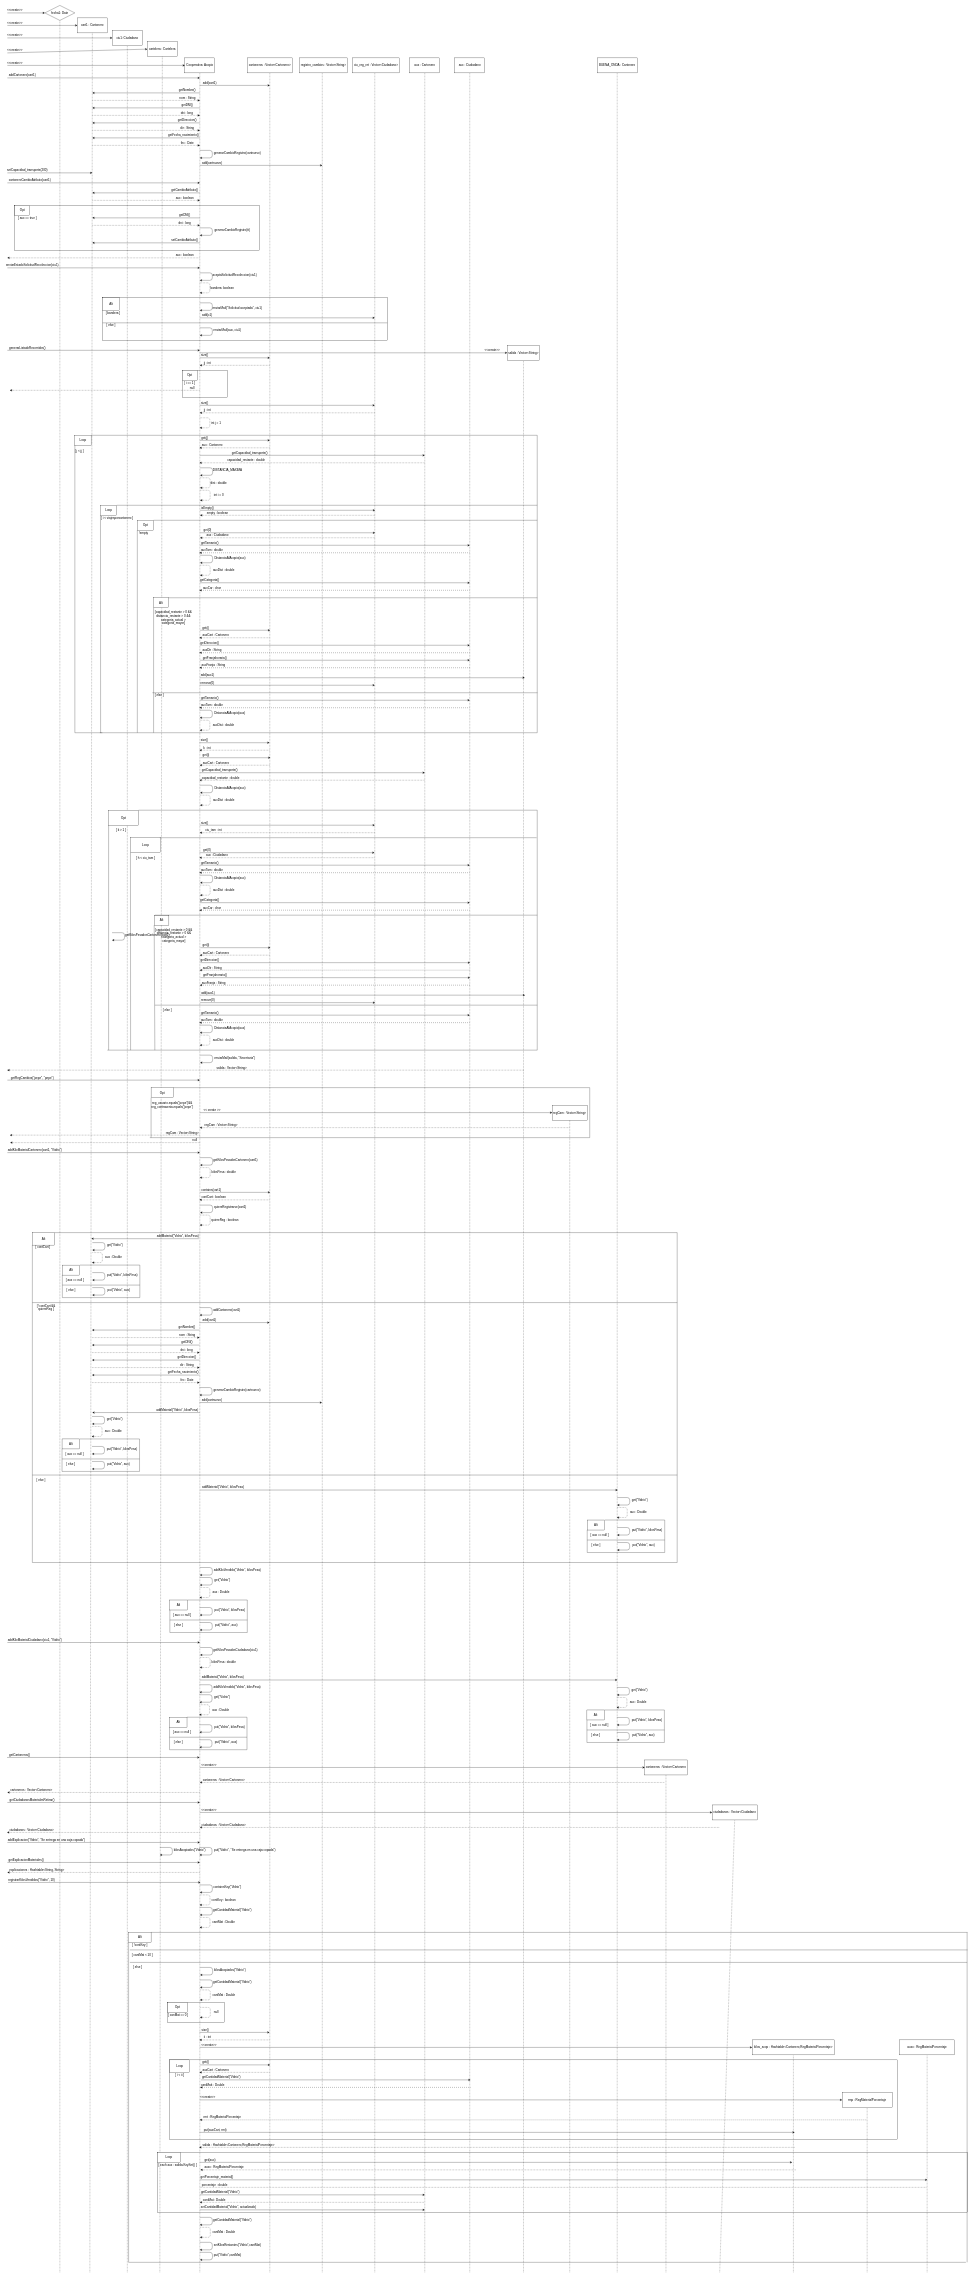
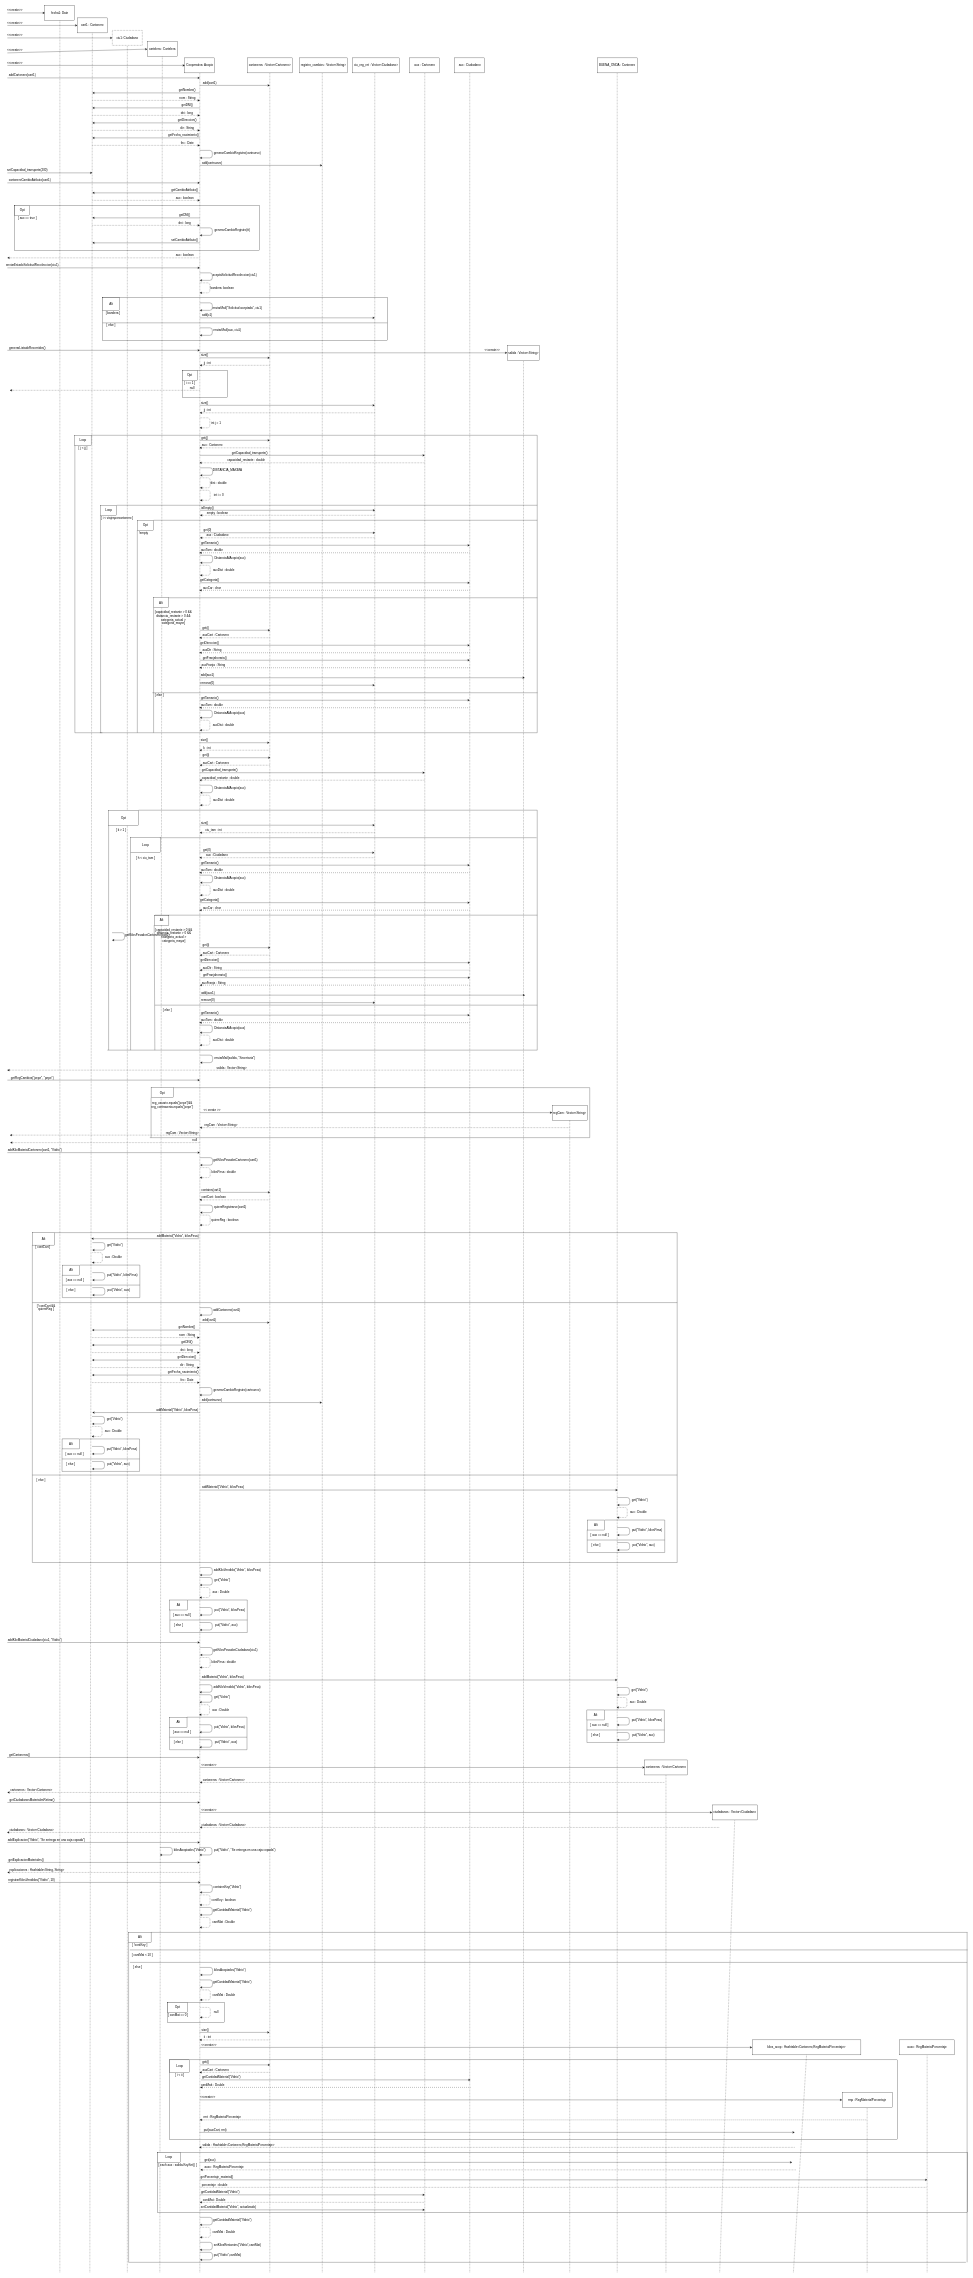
- <mxCell id="8" value="fecha1: Date" style="rhombus;whiteSpace=wrap;html=1;" vertex="1" parent="1"><mxGeometry x="179" y="20" width="120" height="60" as="geometry" /></mxCell>
+ <mxCell id="8" value="fecha1: Date" style="rounded=0;whiteSpace=wrap;html=1;" vertex="1" parent="1"><mxGeometry x="179" y="20" width="120" height="60" as="geometry" /></mxCell>
- <mxCell id="15" value="ciu1: Ciudadano" style="rounded=0;whiteSpace=wrap;html=1;" vertex="1" parent="1"><mxGeometry x="449" y="120" width="120" height="60" as="geometry" /></mxCell>
+ <mxCell id="15" value="ciu1: Ciudadano" style="rounded=0;whiteSpace=wrap;html=1;dashed=1;" vertex="1" parent="1"><mxGeometry x="449" y="120" width="120" height="60" as="geometry" /></mxCell>
- <mxCell id="123" value="[ j &amp;lt; jj ]" style="text;html=1;strokeColor=none;fillColor=none;align=center;verticalAlign=middle;whiteSpace=wrap;rounded=0;" vertex="1" parent="1"><mxGeometry x="296.5" y="1795" width="40" height="20" as="geometry" /></mxCell>
+ <mxCell id="123" value="[ j &amp;lt; jj ]" style="text;html=1;strokeColor=none;fillColor=none;align=center;verticalAlign=middle;whiteSpace=wrap;rounded=0;" vertex="1" parent="1"><mxGeometry x="311.5" y="1780" width="40" height="20" as="geometry" /></mxCell>
- <mxCell id="590" value="kilos_acop :&amp;nbsp;Hashtable&amp;lt;Cartonero,RegMaterialPorcentaje&amp;gt;" style="rounded=0;whiteSpace=wrap;html=1;" vertex="1" parent="1"><mxGeometry x="3009" y="8160" width="330" height="60" as="geometry" /></mxCell>
+ <mxCell id="590" value="kilos_acop :&amp;nbsp;Hashtable&amp;lt;Cartonero,RegMaterialPorcentaje&amp;gt;" style="rounded=0;whiteSpace=wrap;html=1;" vertex="1" parent="1"><mxGeometry x="3009" y="8160" width="435" height="60" as="geometry" /></mxCell>
